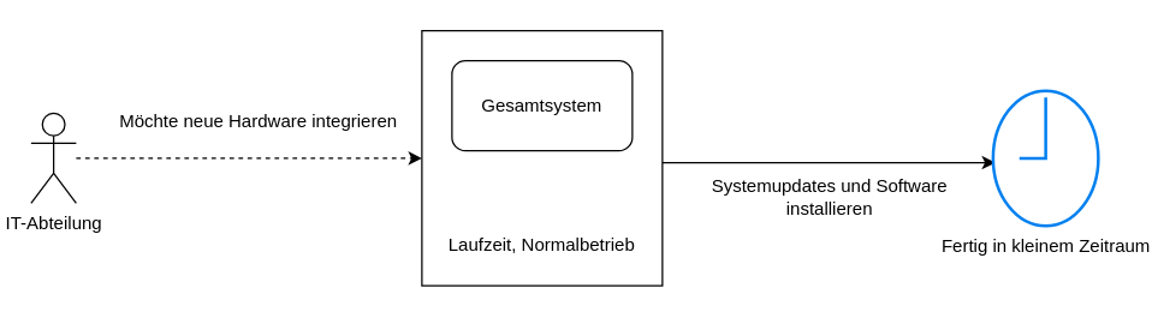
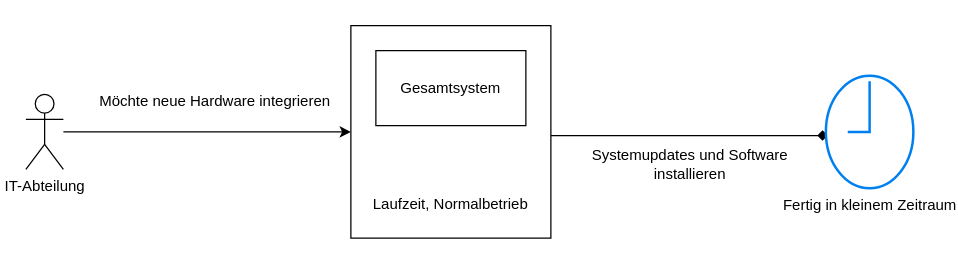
- <mxCell id="5" value="Gesamtsystem" style="whiteSpace=wrap;html=1;rounded=1;" vertex="1" parent="1"><mxGeometry x="300" y="40" width="120" height="60" as="geometry" /></mxCell>
+ <mxCell id="5" value="Gesamtsystem" style="rounded=0;whiteSpace=wrap;html=1;" vertex="1" parent="1"><mxGeometry x="300" y="40" width="120" height="60" as="geometry" /></mxCell>
- <mxCell id="6" style="edgeStyle=orthogonalEdgeStyle;rounded=0;orthogonalLoop=1;jettySize=auto;html=1;entryX=0;entryY=0.5;entryDx=0;entryDy=0;dashed=1;" edge="1" parent="1" source="8" target="4"><mxGeometry relative="1" as="geometry" /></mxCell>
+ <mxCell id="6" style="edgeStyle=orthogonalEdgeStyle;rounded=0;orthogonalLoop=1;jettySize=auto;html=1;entryX=0;entryY=0.5;entryDx=0;entryDy=0;" edge="1" parent="1" source="8" target="4"><mxGeometry relative="1" as="geometry" /></mxCell>
- <mxCell id="2" style="edgeStyle=orthogonalEdgeStyle;rounded=0;orthogonalLoop=1;jettySize=auto;html=1;entryX=0.022;entryY=0.533;entryDx=0;entryDy=0;entryPerimeter=0;" edge="1" parent="1" source="4" target="9"><mxGeometry relative="1" as="geometry"><Array as="points"><mxPoint x="520" y="108" /><mxPoint x="520" y="108" /></Array></mxGeometry></mxCell>
+ <mxCell id="2" style="edgeStyle=orthogonalEdgeStyle;rounded=0;orthogonalLoop=1;jettySize=auto;html=1;entryX=0.022;entryY=0.533;entryDx=0;entryDy=0;entryPerimeter=0;endArrow=diamond;" edge="1" parent="1" source="4" target="9"><mxGeometry relative="1" as="geometry"><Array as="points"><mxPoint x="520" y="108" /><mxPoint x="520" y="108" /></Array></mxGeometry></mxCell>
